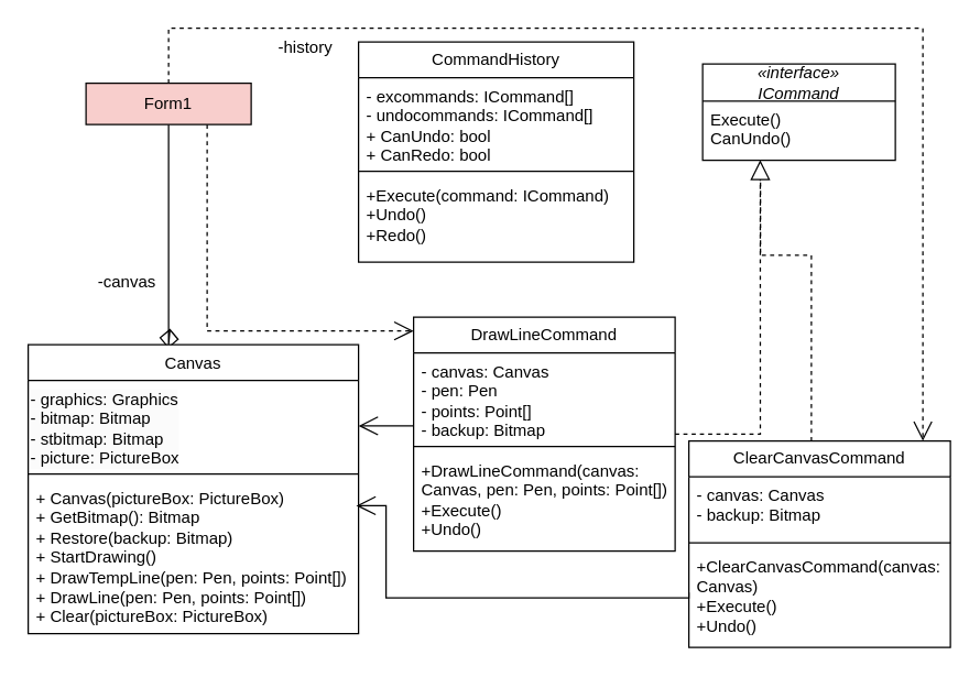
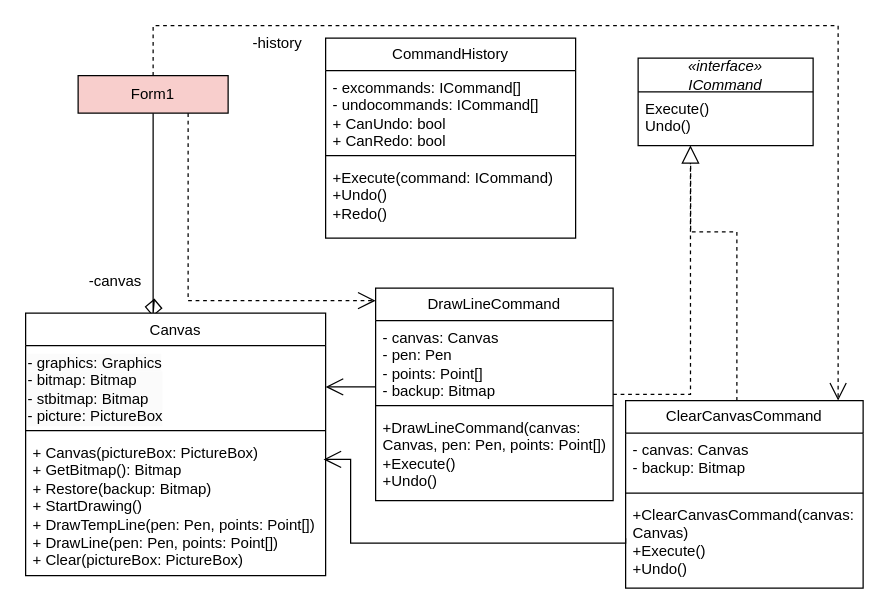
- <mxCell id="9" value="&lt;div&gt;&lt;span style=&quot;font-style: normal;&quot;&gt;Execute()&lt;/span&gt;&lt;/div&gt;&lt;div&gt;&lt;span style=&quot;font-style: normal;&quot;&gt;CanUndo()&lt;/span&gt;&lt;/div&gt;" style="text;strokeColor=none;fillColor=none;align=left;verticalAlign=top;spacingLeft=4;spacingRight=4;overflow=hidden;rotatable=0;points=[[0,0.5],[1,0.5]];portConstraint=eastwest;whiteSpace=wrap;html=1;fontStyle=2" parent="8" vertex="1"><mxGeometry y="27" width="140" height="43" as="geometry" /></mxCell>
+ <mxCell id="9" value="&lt;div&gt;&lt;span style=&quot;font-style: normal;&quot;&gt;Execute()&lt;/span&gt;&lt;/div&gt;&lt;div&gt;&lt;span style=&quot;font-style: normal;&quot;&gt;Undo()&lt;/span&gt;&lt;/div&gt;" style="text;strokeColor=none;fillColor=none;align=left;verticalAlign=top;spacingLeft=4;spacingRight=4;overflow=hidden;rotatable=0;points=[[0,0.5],[1,0.5]];portConstraint=eastwest;whiteSpace=wrap;html=1;fontStyle=2" parent="8" vertex="1"><mxGeometry y="27" width="140" height="43" as="geometry" /></mxCell>
- <mxCell id="28" value="-canvas" style="text;html=1;align=center;verticalAlign=middle;whiteSpace=wrap;rounded=0;" vertex="1" parent="1"><mxGeometry x="62" y="190" width="60" height="30" as="geometry" /></mxCell>
+ <mxCell id="28" value="-canvas" style="text;html=1;align=center;verticalAlign=middle;whiteSpace=wrap;rounded=0;" vertex="1" parent="1"><mxGeometry x="62" y="210" width="60" height="30" as="geometry" /></mxCell>
